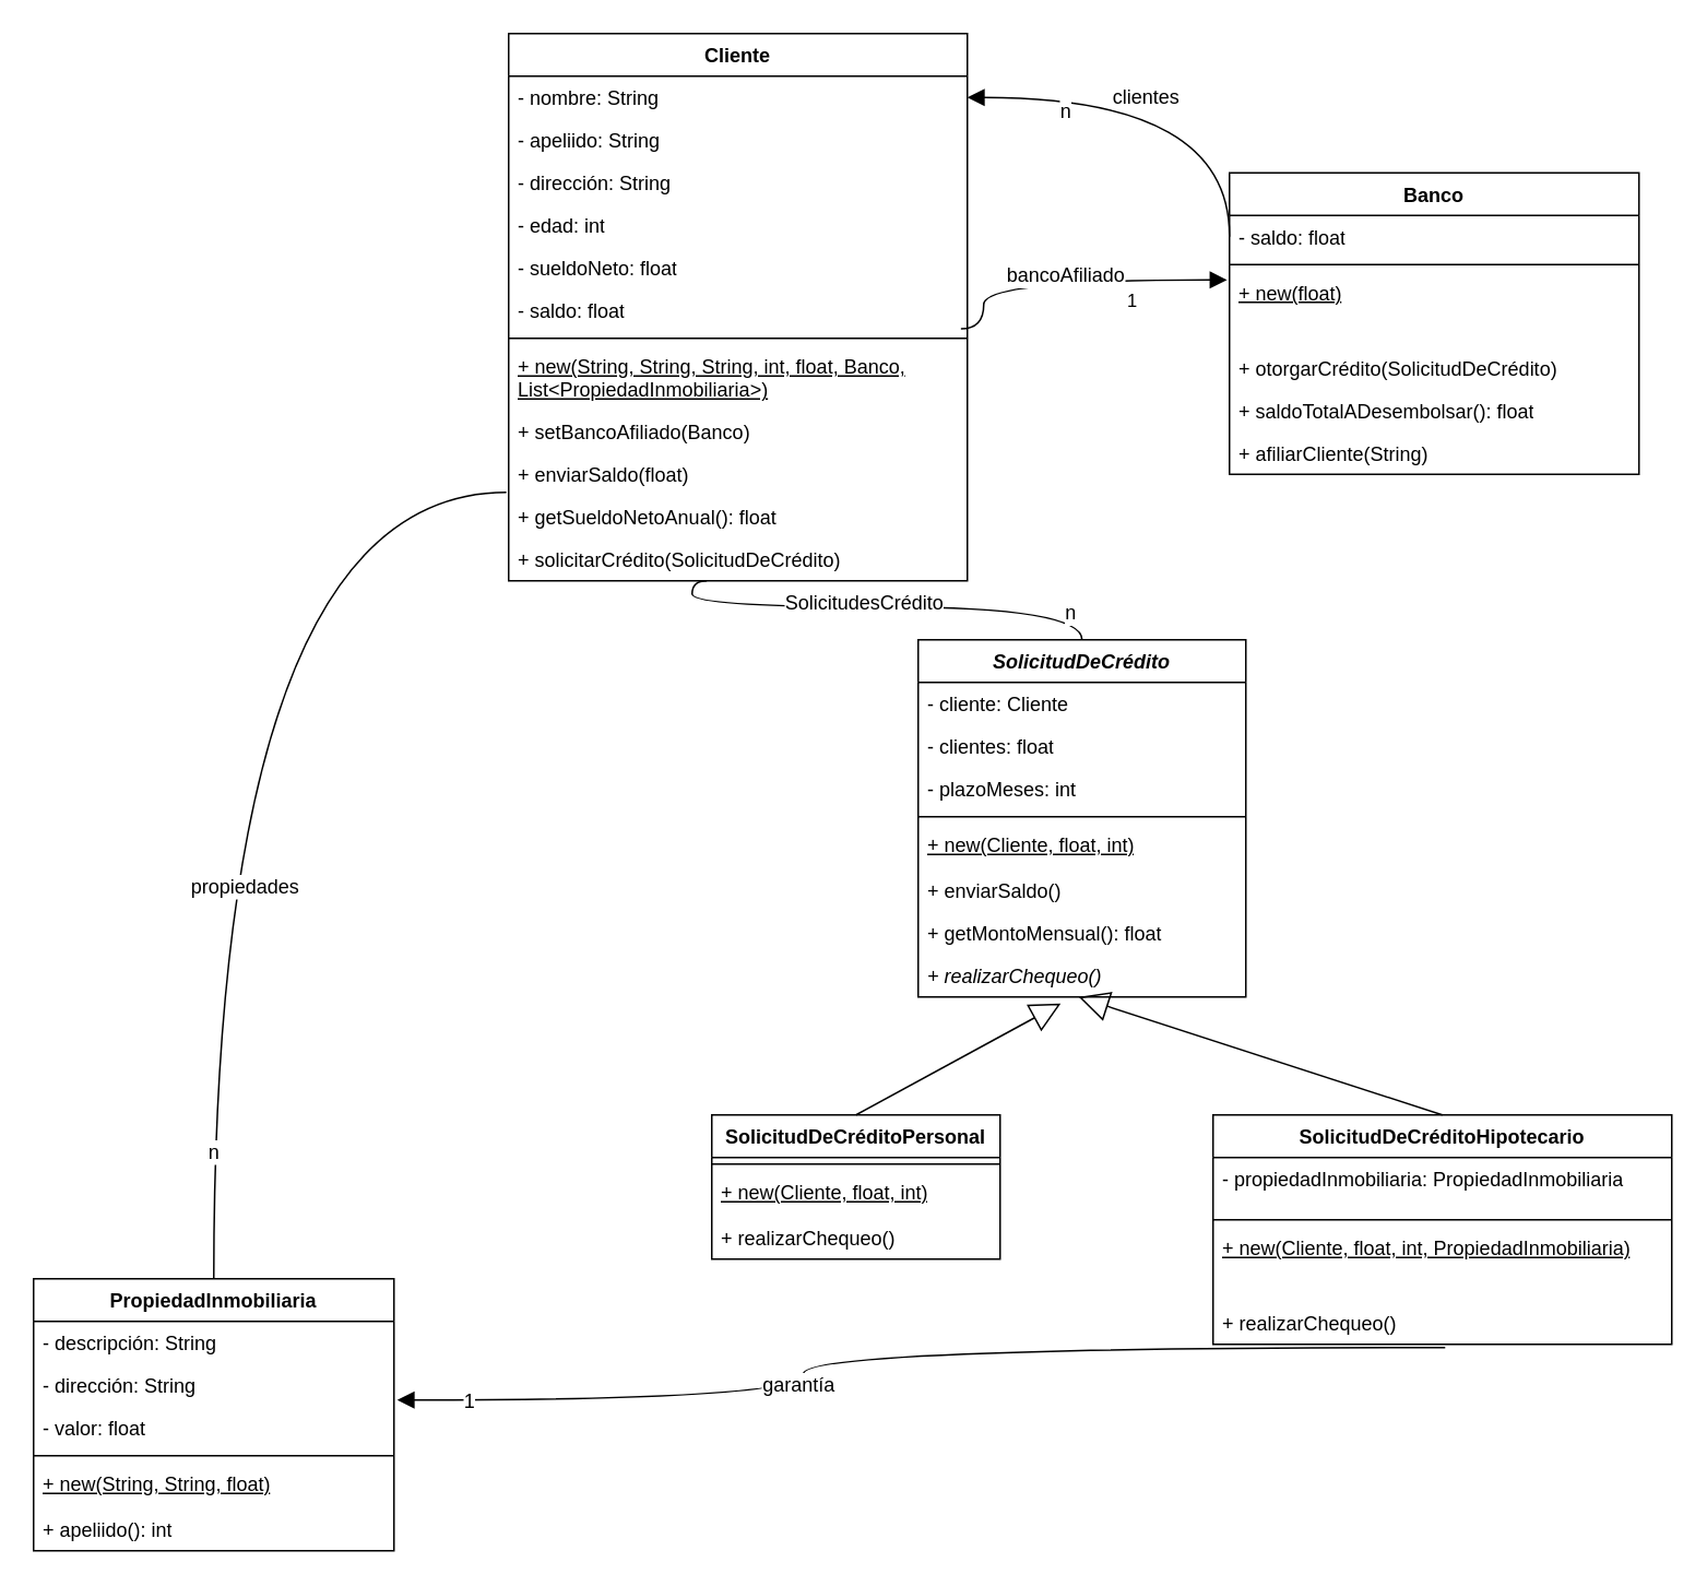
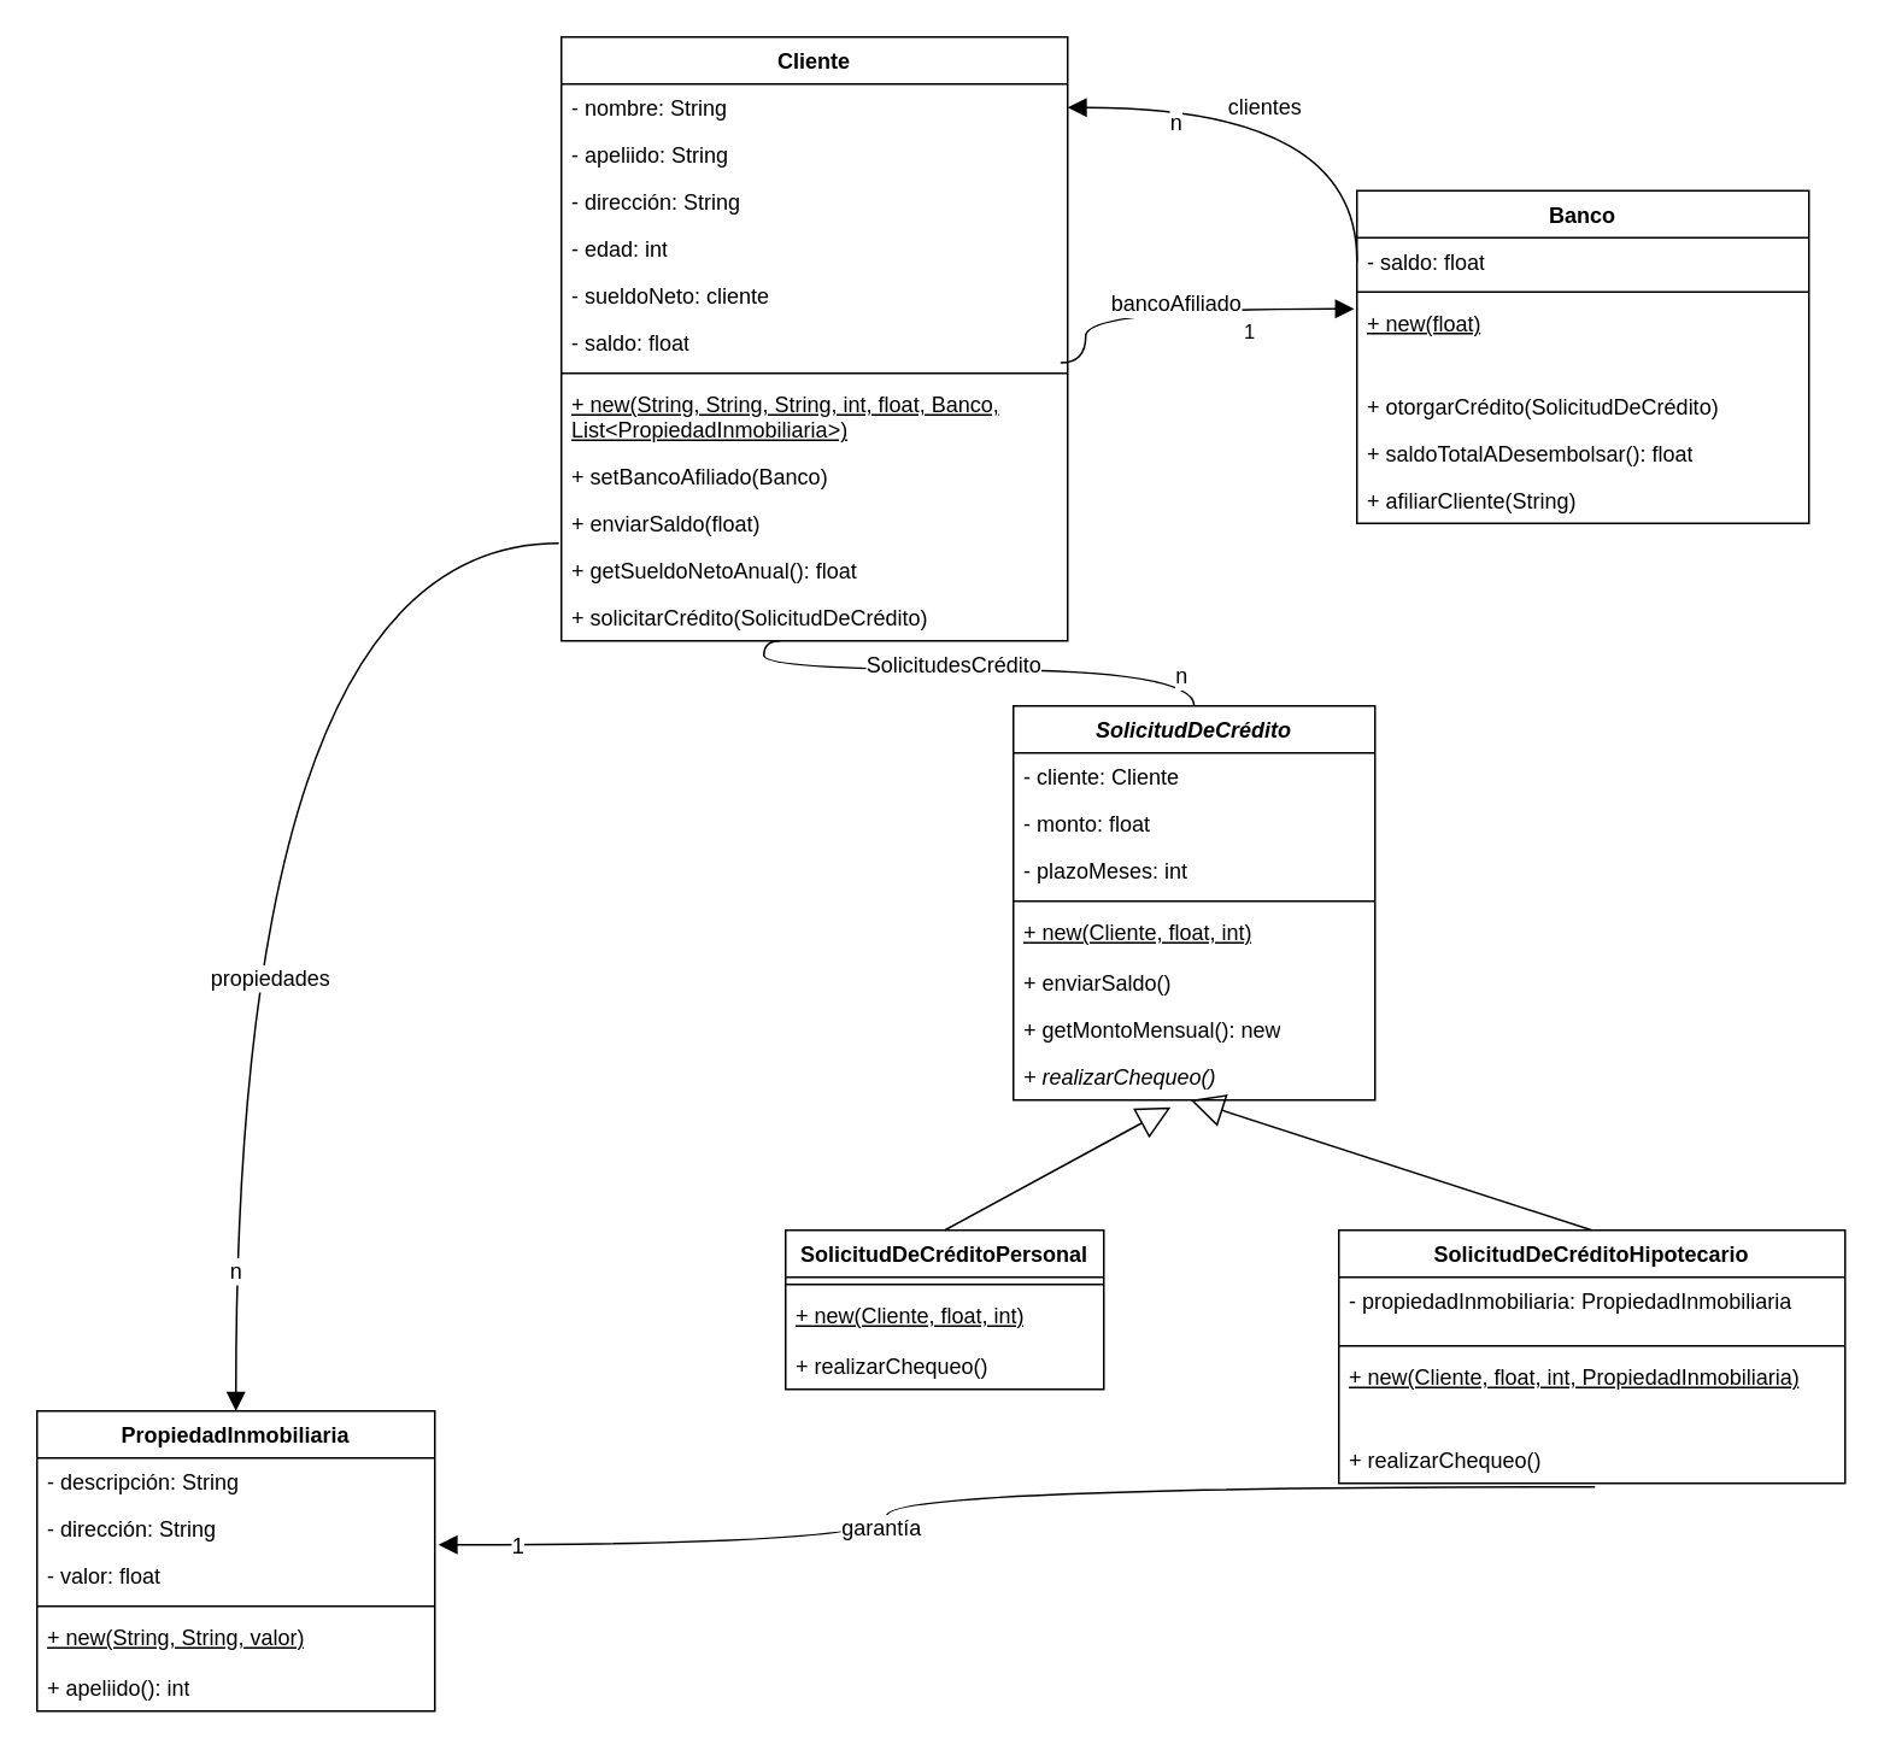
- <mxCell id="7" value="- sueldoNeto: float" style="text;strokeColor=none;fillColor=none;align=left;verticalAlign=top;spacingLeft=4;spacingRight=4;overflow=hidden;rotatable=0;points=[[0,0.5],[1,0.5]];portConstraint=eastwest;whiteSpace=wrap;html=1;" parent="2" vertex="1"><mxGeometry y="130" width="280" height="26" as="geometry" /></mxCell>
+ <mxCell id="7" value="- sueldoNeto: cliente" style="text;strokeColor=none;fillColor=none;align=left;verticalAlign=top;spacingLeft=4;spacingRight=4;overflow=hidden;rotatable=0;points=[[0,0.5],[1,0.5]];portConstraint=eastwest;whiteSpace=wrap;html=1;" parent="2" vertex="1"><mxGeometry y="130" width="280" height="26" as="geometry" /></mxCell>
- <mxCell id="24" value="- clientes: float" style="text;strokeColor=none;fillColor=none;align=left;verticalAlign=top;spacingLeft=4;spacingRight=4;overflow=hidden;rotatable=0;points=[[0,0.5],[1,0.5]];portConstraint=eastwest;whiteSpace=wrap;html=1;" parent="22" vertex="1"><mxGeometry y="52" width="200" height="26" as="geometry" /></mxCell>
+ <mxCell id="24" value="- monto: float" style="text;strokeColor=none;fillColor=none;align=left;verticalAlign=top;spacingLeft=4;spacingRight=4;overflow=hidden;rotatable=0;points=[[0,0.5],[1,0.5]];portConstraint=eastwest;whiteSpace=wrap;html=1;" parent="22" vertex="1"><mxGeometry y="52" width="200" height="26" as="geometry" /></mxCell>
- <mxCell id="29" value="+ getMontoMensual(): float" style="text;strokeColor=none;fillColor=none;align=left;verticalAlign=top;spacingLeft=4;spacingRight=4;overflow=hidden;rotatable=0;points=[[0,0.5],[1,0.5]];portConstraint=eastwest;whiteSpace=wrap;html=1;" parent="22" vertex="1"><mxGeometry y="166" width="200" height="26" as="geometry" /></mxCell>
+ <mxCell id="29" value="+ getMontoMensual(): new" style="text;strokeColor=none;fillColor=none;align=left;verticalAlign=top;spacingLeft=4;spacingRight=4;overflow=hidden;rotatable=0;points=[[0,0.5],[1,0.5]];portConstraint=eastwest;whiteSpace=wrap;html=1;" parent="22" vertex="1"><mxGeometry y="166" width="200" height="26" as="geometry" /></mxCell>
- <mxCell id="58" value="" style="endArrow=none;endFill=1;html=1;edgeStyle=orthogonalEdgeStyle;align=left;verticalAlign=top;rounded=0;fontSize=12;startSize=8;endSize=8;curved=1;entryX=0.5;entryY=0;entryDx=0;entryDy=0;exitX=-0.005;exitY=-0.077;exitDx=0;exitDy=0;exitPerimeter=0;" parent="1" source="13" target="51" edge="1"><mxGeometry x="-1" relative="1" as="geometry"><mxPoint x="330" y="389.5" as="sourcePoint" /><mxPoint x="140" y="374.5" as="targetPoint" /></mxGeometry></mxCell>
+ <mxCell id="58" value="" style="endArrow=block;endFill=1;html=1;edgeStyle=orthogonalEdgeStyle;align=left;verticalAlign=top;rounded=0;fontSize=12;startSize=8;endSize=8;curved=1;entryX=0.5;entryY=0;entryDx=0;entryDy=0;exitX=-0.005;exitY=-0.077;exitDx=0;exitDy=0;exitPerimeter=0;" parent="1" source="13" target="51" edge="1"><mxGeometry x="-1" relative="1" as="geometry"><mxPoint x="330" y="389.5" as="sourcePoint" /><mxPoint x="140" y="374.5" as="targetPoint" /></mxGeometry></mxCell>
- <mxCell id="56" value="+ new(String, String, float)" style="text;strokeColor=none;fillColor=none;align=left;verticalAlign=top;spacingLeft=4;spacingRight=4;overflow=hidden;rotatable=0;points=[[0,0.5],[1,0.5]];portConstraint=eastwest;whiteSpace=wrap;html=1;fontStyle=4" parent="51" vertex="1"><mxGeometry y="112" width="220" height="28" as="geometry" /></mxCell>
+ <mxCell id="56" value="+ new(String, String, valor)" style="text;strokeColor=none;fillColor=none;align=left;verticalAlign=top;spacingLeft=4;spacingRight=4;overflow=hidden;rotatable=0;points=[[0,0.5],[1,0.5]];portConstraint=eastwest;whiteSpace=wrap;html=1;fontStyle=4" parent="51" vertex="1"><mxGeometry y="112" width="220" height="28" as="geometry" /></mxCell>
